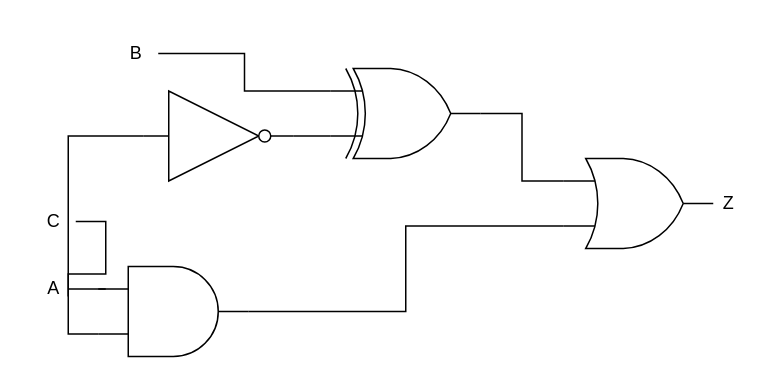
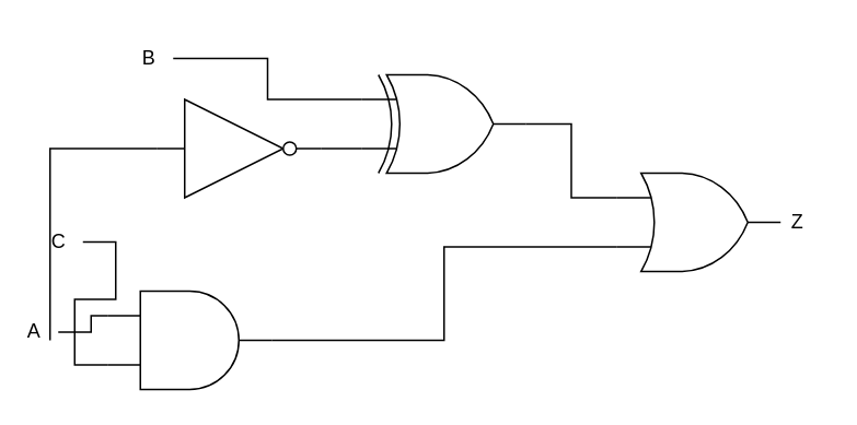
- <mxCell id="3" value="A" style="text;html=1;align=center;verticalAlign=middle;resizable=0;points=[];autosize=1;strokeColor=none;fillColor=none;" parent="1" vertex="1"><mxGeometry x="20" y="177" width="30" height="30" as="geometry" /></mxCell>
+ <mxCell id="3" value="A" style="text;html=1;align=center;verticalAlign=middle;resizable=0;points=[];autosize=1;strokeColor=none;fillColor=none;" parent="1" vertex="1"><mxGeometry x="5" y="187" width="30" height="30" as="geometry" /></mxCell>
